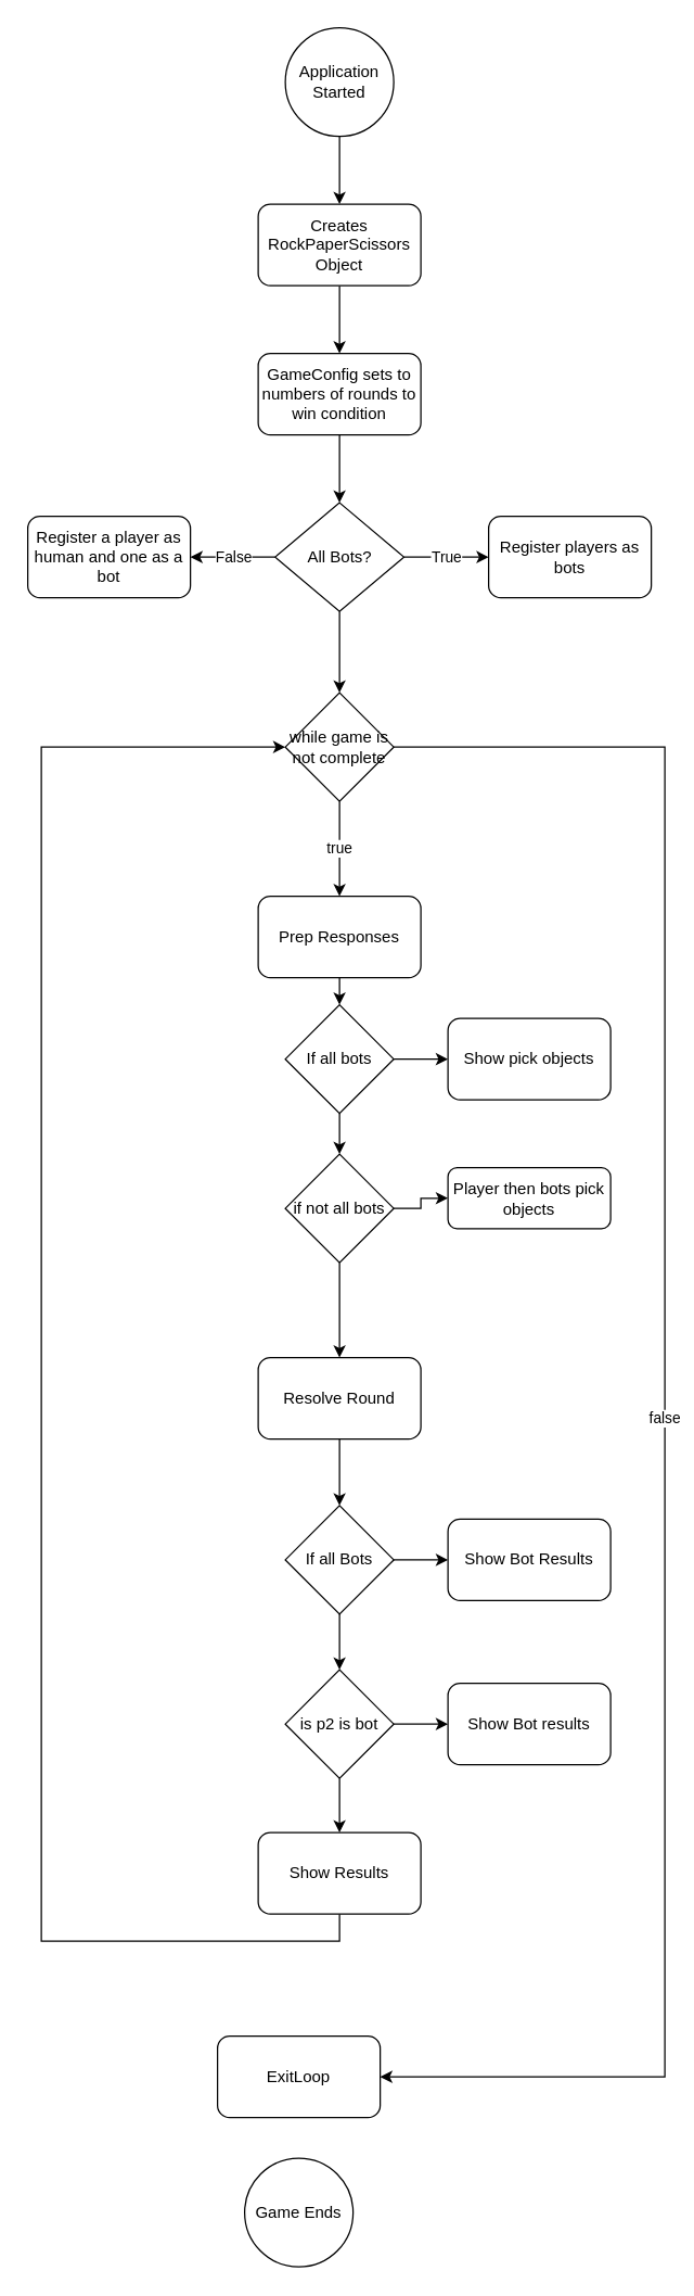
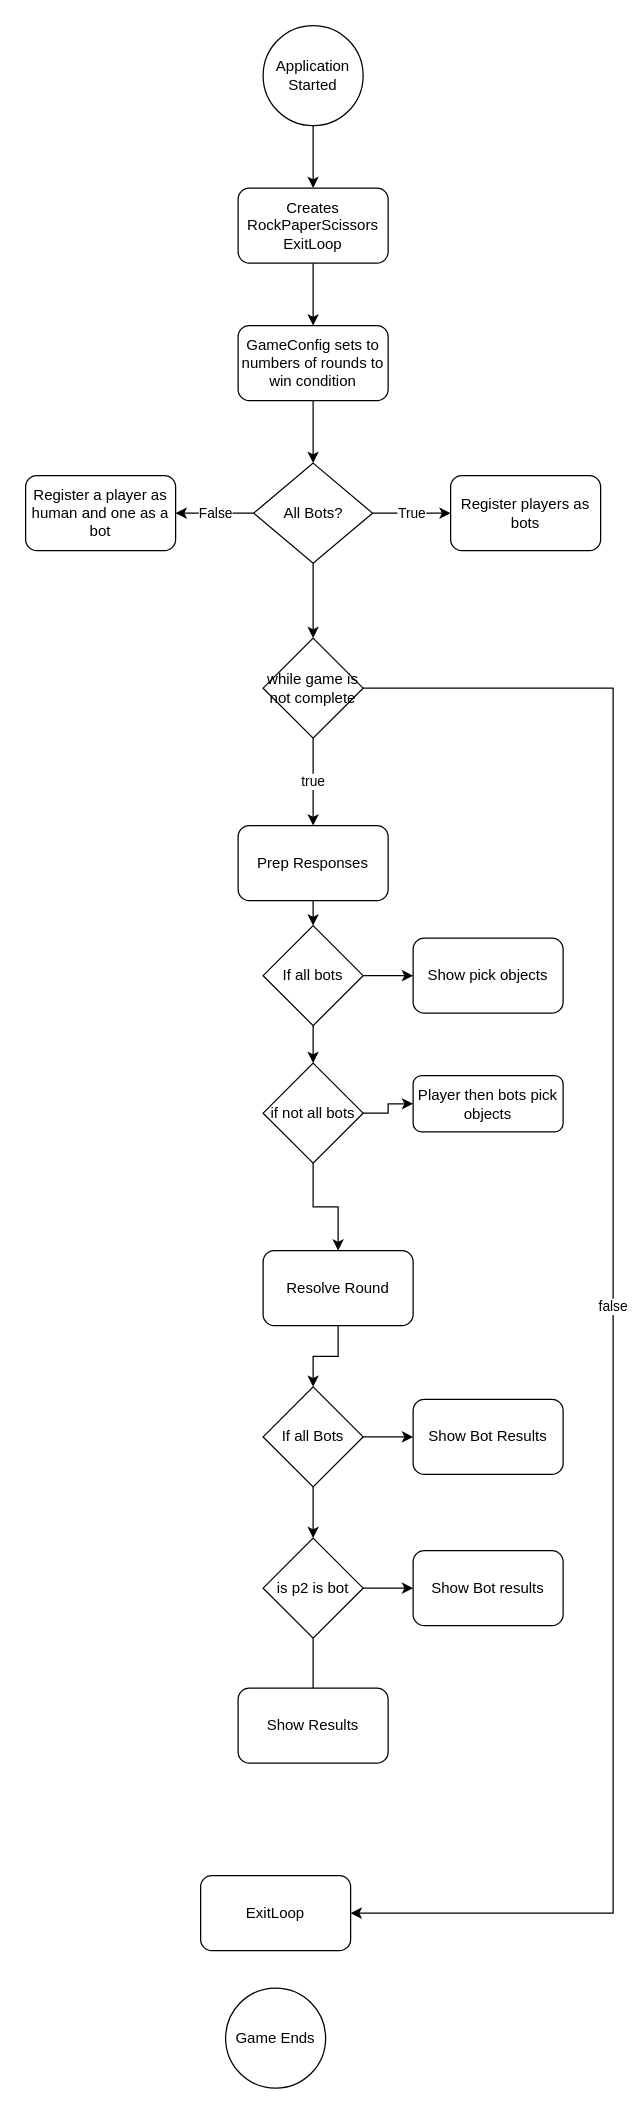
- <mxCell id="5" value="Creates RockPaperScissors Object" style="rounded=1;whiteSpace=wrap;html=1;" vertex="1" parent="1"><mxGeometry x="190" y="150" width="120" height="60" as="geometry" /></mxCell>
+ <mxCell id="5" value="Creates RockPaperScissors ExitLoop" style="rounded=1;whiteSpace=wrap;html=1;" vertex="1" parent="1"><mxGeometry x="190" y="150" width="120" height="60" as="geometry" /></mxCell>
- <mxCell id="39" style="edgeStyle=orthogonalEdgeStyle;rounded=0;orthogonalLoop=1;jettySize=auto;html=1;exitX=0.5;exitY=1;exitDx=0;exitDy=0;entryX=0;entryY=0.5;entryDx=0;entryDy=0;" edge="1" parent="1" source="40" target="16"><mxGeometry relative="1" as="geometry"><Array as="points"><mxPoint x="250" y="1430" /><mxPoint x="30" y="1430" /><mxPoint x="30" y="550" /></Array></mxGeometry></mxCell>
- <mxCell id="30" value="Resolve Round" style="rounded=1;whiteSpace=wrap;html=1;" vertex="1" parent="1"><mxGeometry x="190" y="1000" width="120" height="60" as="geometry" /></mxCell>
+ <mxCell id="30" value="Resolve Round" style="rounded=1;whiteSpace=wrap;html=1;" vertex="1" parent="1"><mxGeometry x="210" y="1000" width="120" height="60" as="geometry" /></mxCell>
- <mxCell id="36" style="edgeStyle=orthogonalEdgeStyle;rounded=0;orthogonalLoop=1;jettySize=auto;html=1;exitX=0.5;exitY=1;exitDx=0;exitDy=0;entryX=0.5;entryY=0;entryDx=0;entryDy=0;" edge="1" parent="1" source="37" target="40"><mxGeometry relative="1" as="geometry" /></mxCell>
+ <mxCell id="36" style="edgeStyle=orthogonalEdgeStyle;rounded=0;orthogonalLoop=1;jettySize=auto;html=1;exitX=0.5;exitY=1;exitDx=0;exitDy=0;entryX=0.5;entryY=0;entryDx=0;entryDy=0;endArrow=none;" edge="1" parent="1" source="37" target="40"><mxGeometry relative="1" as="geometry" /></mxCell>
